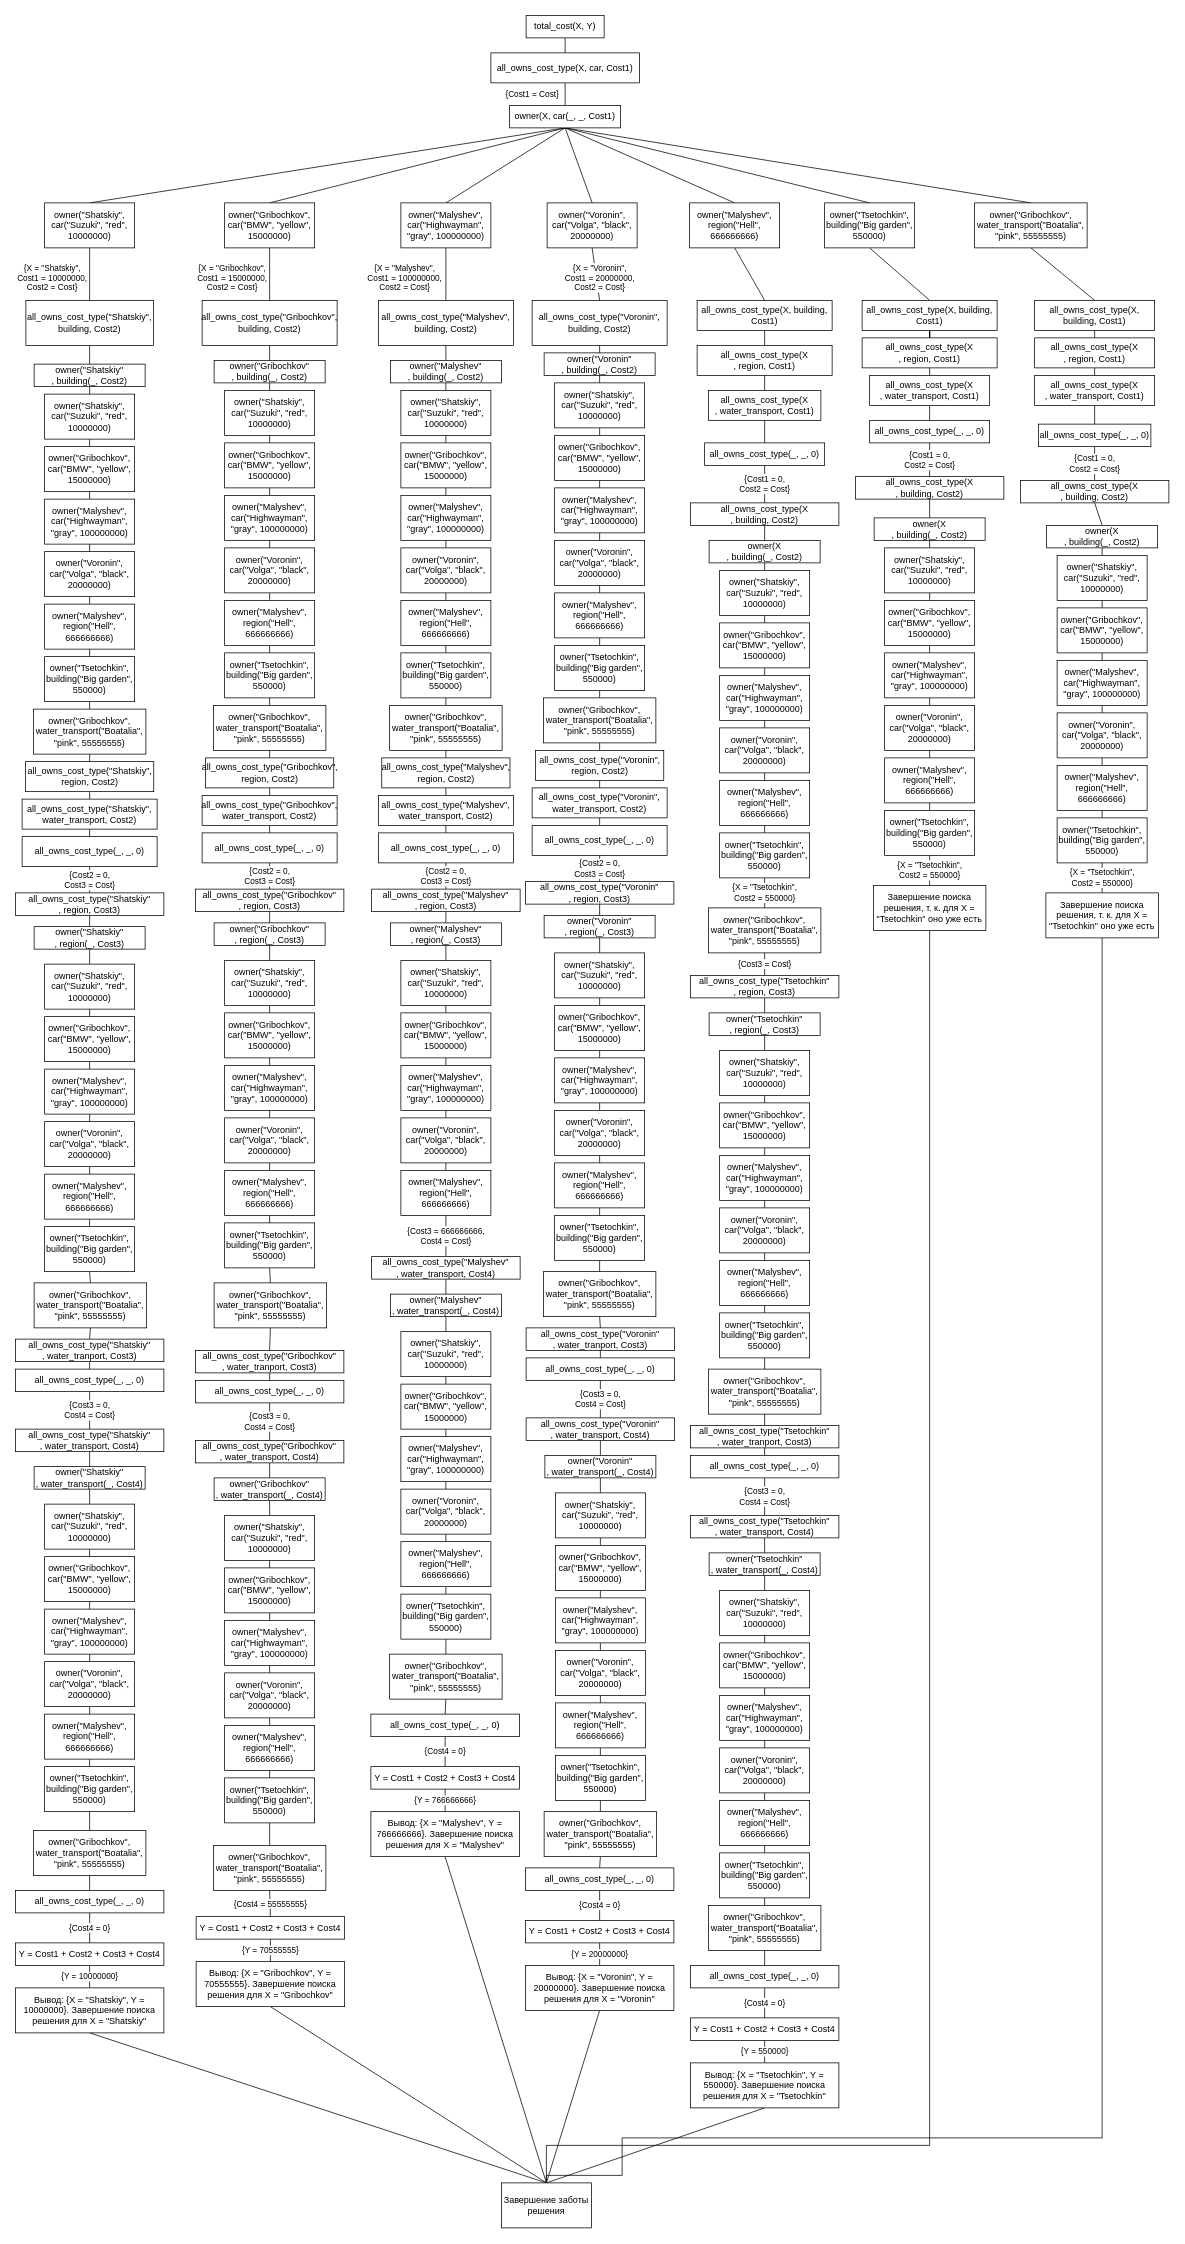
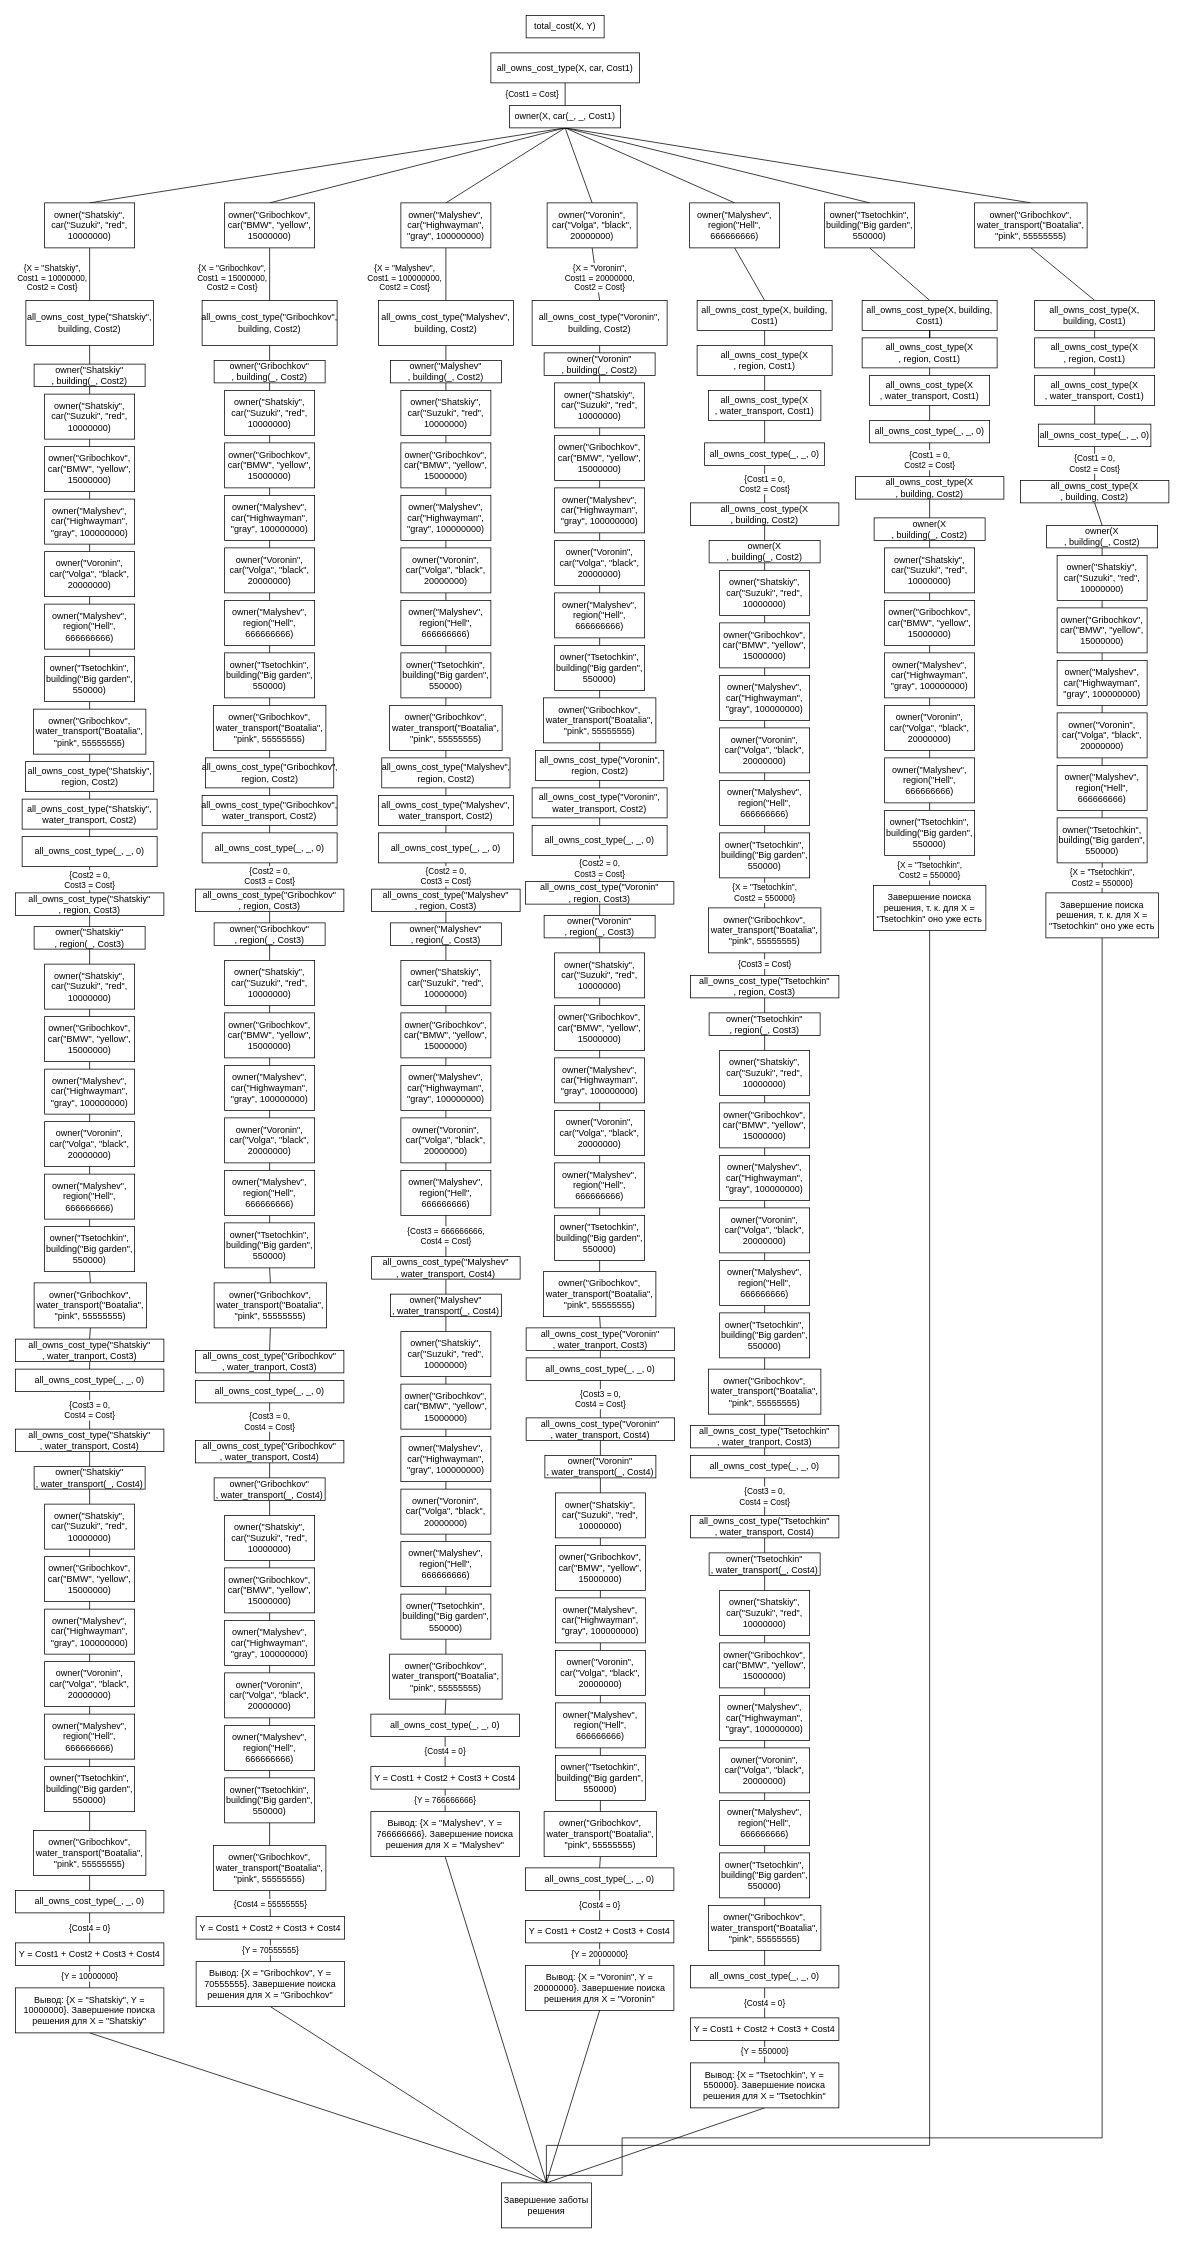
- <mxCell id="2" style="edgeStyle=orthogonalEdgeStyle;rounded=0;orthogonalLoop=1;jettySize=auto;html=1;exitX=0.5;exitY=1;exitDx=0;exitDy=0;entryX=0.5;entryY=0;entryDx=0;entryDy=0;endArrow=none;endFill=0;" parent="1" source="3" target="5" edge="1"><mxGeometry relative="1" as="geometry" /></mxCell>
